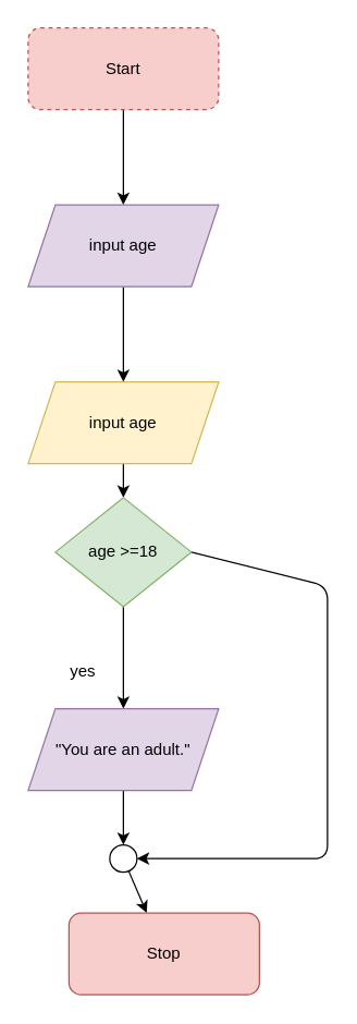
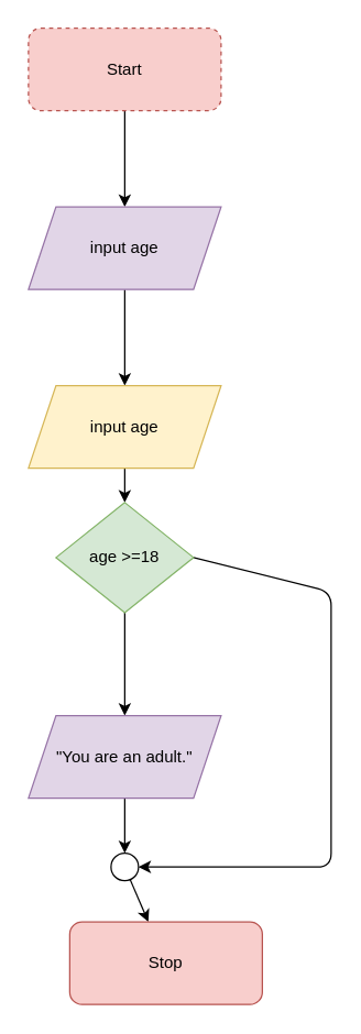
- <mxCell id="16" value="yes" style="text;html=1;align=center;verticalAlign=middle;resizable=0;points=[];autosize=1;strokeColor=none;fillColor=none;" vertex="1" parent="1"><mxGeometry x="40" y="478" width="40" height="30" as="geometry" /></mxCell>
